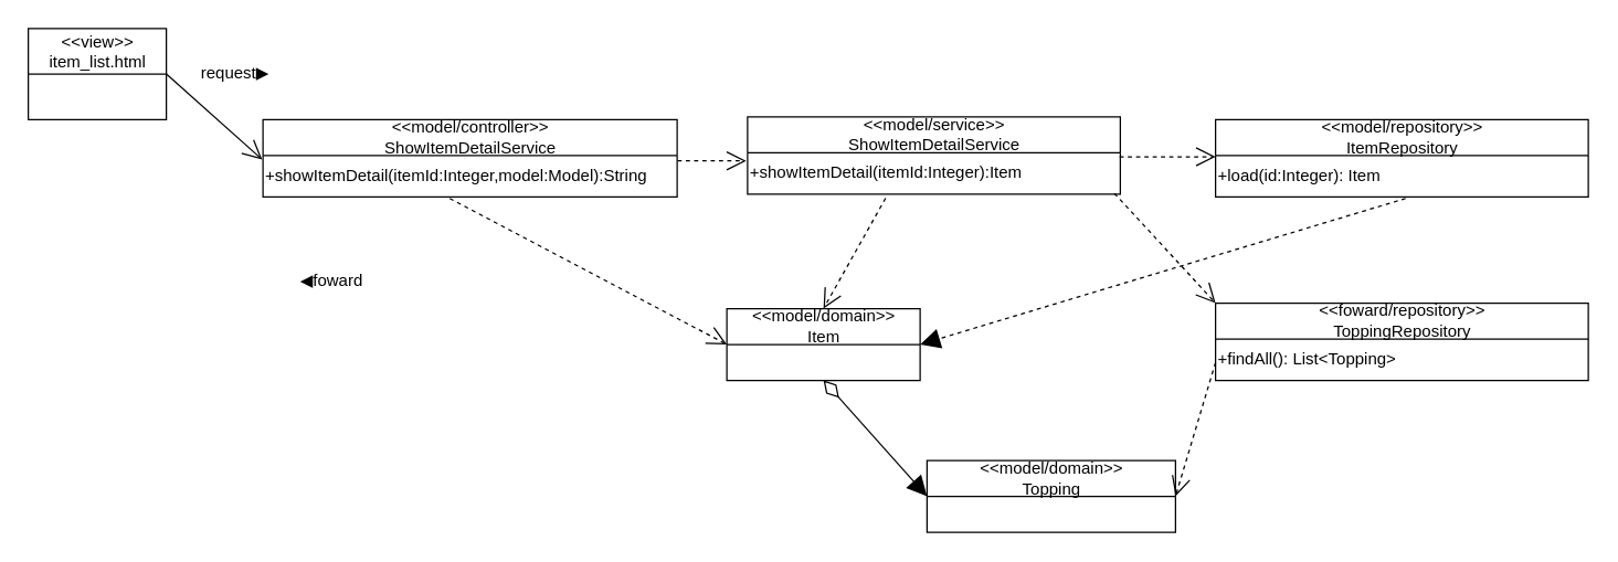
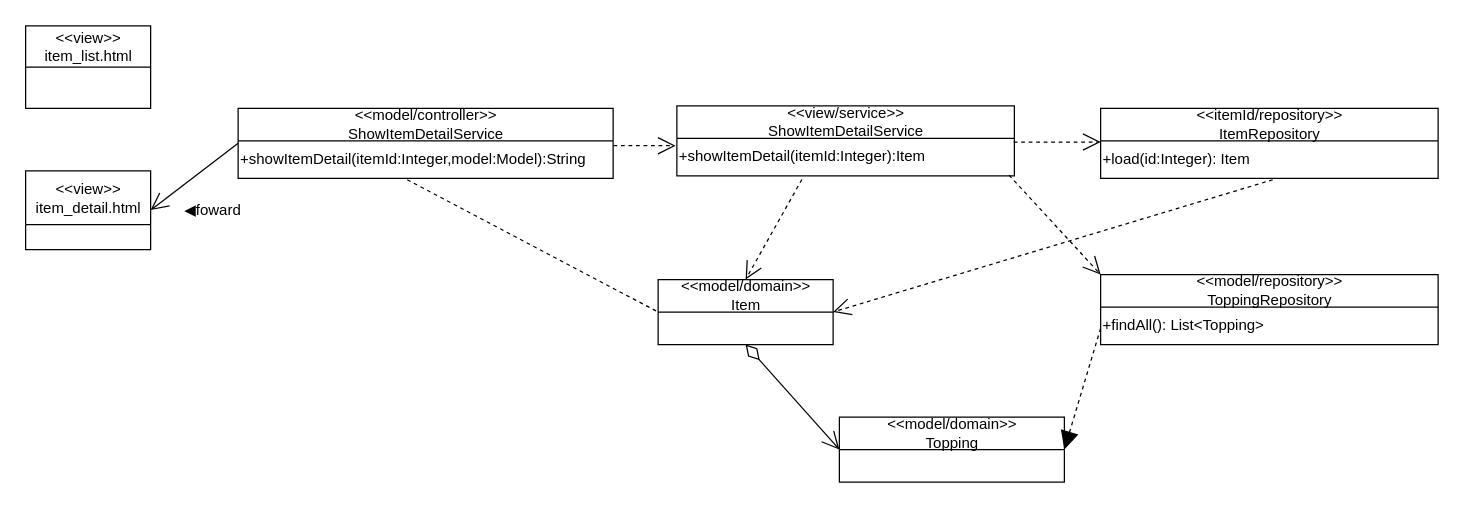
- <mxCell id="18" value="request▶" style="text;html=1;strokeColor=none;fillColor=none;align=center;verticalAlign=middle;whiteSpace=wrap;rounded=0;" vertex="1" parent="1"><mxGeometry x="130" y="38" width="80" height="30" as="geometry" /></mxCell>
- <mxCell id="11" value="" style="endArrow=open;endFill=1;endSize=12;html=1;rounded=0;exitX=1;exitY=0.5;exitDx=0;exitDy=0;entryX=-0.002;entryY=0.1;entryDx=0;entryDy=0;entryPerimeter=0;" edge="1" parent="1" source="9" target="8"><mxGeometry width="160" relative="1" as="geometry"><mxPoint x="140" y="-40.59" as="sourcePoint" /><mxPoint x="300" y="-40.59" as="targetPoint" /></mxGeometry></mxCell>
- <mxCell id="5" value="&amp;lt;&amp;lt;model/service&amp;gt;&amp;gt;&lt;br&gt;ShowItemDetailService" style="swimlane;fontStyle=0;childLayout=stackLayout;horizontal=1;startSize=26;fillColor=none;horizontalStack=0;resizeParent=1;resizeParentMax=0;resizeLast=0;collapsible=1;marginBottom=0;html=1;" vertex="1" parent="1"><mxGeometry x="541" y="84" width="270" height="56" as="geometry" /></mxCell>
+ <mxCell id="5" value="&amp;lt;&amp;lt;view/service&amp;gt;&amp;gt;&lt;br&gt;ShowItemDetailService" style="swimlane;fontStyle=0;childLayout=stackLayout;horizontal=1;startSize=26;fillColor=none;horizontalStack=0;resizeParent=1;resizeParentMax=0;resizeLast=0;collapsible=1;marginBottom=0;html=1;" vertex="1" parent="1"><mxGeometry x="541" y="84" width="270" height="56" as="geometry" /></mxCell>
- <mxCell id="3" value="&amp;lt;&amp;lt;model/repository&amp;gt;&amp;gt;&lt;br&gt;ItemRepository" style="swimlane;fontStyle=0;childLayout=stackLayout;horizontal=1;startSize=26;fillColor=none;horizontalStack=0;resizeParent=1;resizeParentMax=0;resizeLast=0;collapsible=1;marginBottom=0;html=1;" vertex="1" parent="1"><mxGeometry x="880" y="86" width="270" height="56" as="geometry" /></mxCell>
+ <mxCell id="3" value="&amp;lt;&amp;lt;itemId/repository&amp;gt;&amp;gt;&lt;br&gt;ItemRepository" style="swimlane;fontStyle=0;childLayout=stackLayout;horizontal=1;startSize=26;fillColor=none;horizontalStack=0;resizeParent=1;resizeParentMax=0;resizeLast=0;collapsible=1;marginBottom=0;html=1;" vertex="1" parent="1"><mxGeometry x="880" y="86" width="270" height="56" as="geometry" /></mxCell>
+ <mxCell id="12" value="" style="endArrow=open;endFill=1;endSize=12;html=1;rounded=0;exitX=0;exitY=0.5;exitDx=0;exitDy=0;entryX=1;entryY=0.5;entryDx=0;entryDy=0;" edge="1" parent="1" source="7" target="10"><mxGeometry width="160" relative="1" as="geometry"><mxPoint x="140" y="100.91" as="sourcePoint" /><mxPoint x="300" y="100.91" as="targetPoint" /></mxGeometry></mxCell>
+ <mxCell id="10" value="&amp;lt;&amp;lt;view&amp;gt;&amp;gt;&lt;br&gt;item_detail.html" style="swimlane;fontStyle=0;childLayout=stackLayout;horizontal=1;startSize=43;fillColor=none;horizontalStack=0;resizeParent=1;resizeParentMax=0;resizeLast=0;collapsible=1;marginBottom=0;html=1;" vertex="1" parent="1"><mxGeometry x="20" y="136" width="100" height="63" as="geometry" /></mxCell>
- <mxCell id="19" value="◀foward" style="text;html=1;strokeColor=none;fillColor=none;align=center;verticalAlign=middle;whiteSpace=wrap;rounded=0;" vertex="1" parent="1"><mxGeometry x="200" y="187.5" width="80" height="30" as="geometry" /></mxCell>
+ <mxCell id="19" value="◀foward" style="text;html=1;strokeColor=none;fillColor=none;align=center;verticalAlign=middle;whiteSpace=wrap;rounded=0;" vertex="1" parent="1"><mxGeometry x="130" y="152.5" width="80" height="30" as="geometry" /></mxCell>
- <mxCell id="20" value="&amp;lt;&amp;lt;foward/repository&amp;gt;&amp;gt;&lt;br&gt;ToppingRepository" style="swimlane;fontStyle=0;childLayout=stackLayout;horizontal=1;startSize=26;fillColor=none;horizontalStack=0;resizeParent=1;resizeParentMax=0;resizeLast=0;collapsible=1;marginBottom=0;html=1;" vertex="1" parent="1"><mxGeometry x="880" y="219" width="270" height="56" as="geometry" /></mxCell>
+ <mxCell id="20" value="&amp;lt;&amp;lt;model/repository&amp;gt;&amp;gt;&lt;br&gt;ToppingRepository" style="swimlane;fontStyle=0;childLayout=stackLayout;horizontal=1;startSize=26;fillColor=none;horizontalStack=0;resizeParent=1;resizeParentMax=0;resizeLast=0;collapsible=1;marginBottom=0;html=1;" vertex="1" parent="1"><mxGeometry x="880" y="219" width="270" height="56" as="geometry" /></mxCell>
- <mxCell id="17" value="" style="endArrow=block;endFill=1;endSize=12;html=1;rounded=0;dashed=1;exitX=0.51;exitY=1.04;exitDx=0;exitDy=0;exitPerimeter=0;entryX=1;entryY=0.5;entryDx=0;entryDy=0;" edge="1" parent="1" source="4" target="2"><mxGeometry width="160" relative="1" as="geometry"><mxPoint x="873" y="195" as="sourcePoint" /><mxPoint x="880" y="275" as="targetPoint" /><Array as="points" /></mxGeometry></mxCell>
+ <mxCell id="17" value="" style="endArrow=open;endFill=1;endSize=12;html=1;rounded=0;dashed=1;exitX=0.51;exitY=1.04;exitDx=0;exitDy=0;exitPerimeter=0;entryX=1;entryY=0.5;entryDx=0;entryDy=0;" edge="1" parent="1" source="4" target="2"><mxGeometry width="160" relative="1" as="geometry"><mxPoint x="873" y="195" as="sourcePoint" /><mxPoint x="880" y="275" as="targetPoint" /><Array as="points" /></mxGeometry></mxCell>
- <mxCell id="16" value="" style="endArrow=open;endFill=1;endSize=12;html=1;rounded=0;dashed=1;exitX=0.451;exitY=1.041;exitDx=0;exitDy=0;exitPerimeter=0;entryX=0;entryY=0.5;entryDx=0;entryDy=0;" edge="1" parent="1" source="8" target="2"><mxGeometry width="160" relative="1" as="geometry"><mxPoint x="350" y="213" as="sourcePoint" /><mxPoint x="510" y="213" as="targetPoint" /></mxGeometry></mxCell>
+ <mxCell id="16" value="" style="endArrow=none;endFill=1;endSize=12;html=1;rounded=0;dashed=1;exitX=0.451;exitY=1.041;exitDx=0;exitDy=0;exitPerimeter=0;entryX=0;entryY=0.5;entryDx=0;entryDy=0;" edge="1" parent="1" source="8" target="2"><mxGeometry width="160" relative="1" as="geometry"><mxPoint x="350" y="213" as="sourcePoint" /><mxPoint x="510" y="213" as="targetPoint" /></mxGeometry></mxCell>
- <mxCell id="25" value="" style="endArrow=block;html=1;endSize=12;startArrow=diamondThin;startSize=14;startFill=0;align=left;verticalAlign=bottom;rounded=0;entryX=0;entryY=0.5;entryDx=0;entryDy=0;exitX=0.5;exitY=1;exitDx=0;exitDy=0;" edge="1" parent="1" source="2" target="24"><mxGeometry x="-1" y="86" relative="1" as="geometry"><mxPoint x="380" y="323" as="sourcePoint" /><mxPoint x="605" y="403" as="targetPoint" /><mxPoint x="-50" y="16" as="offset" /></mxGeometry></mxCell>
+ <mxCell id="25" value="" style="endArrow=open;html=1;endSize=12;startArrow=diamondThin;startSize=14;startFill=0;align=left;verticalAlign=bottom;rounded=0;entryX=0;entryY=0.5;entryDx=0;entryDy=0;exitX=0.5;exitY=1;exitDx=0;exitDy=0;" edge="1" parent="1" source="2" target="24"><mxGeometry x="-1" y="86" relative="1" as="geometry"><mxPoint x="380" y="323" as="sourcePoint" /><mxPoint x="605" y="403" as="targetPoint" /><mxPoint x="-50" y="16" as="offset" /></mxGeometry></mxCell>
- <mxCell id="23" value="" style="endArrow=open;endFill=1;endSize=12;html=1;rounded=0;dashed=1;exitX=0;exitY=0.567;exitDx=0;exitDy=0;exitPerimeter=0;entryX=1;entryY=0.5;entryDx=0;entryDy=0;" edge="1" parent="1" source="21" target="24"><mxGeometry width="160" relative="1" as="geometry"><mxPoint x="789" y="262" as="sourcePoint" /><mxPoint x="890" y="342" as="targetPoint" /><Array as="points" /></mxGeometry></mxCell>
+ <mxCell id="23" value="" style="endArrow=block;endFill=1;endSize=12;html=1;rounded=0;dashed=1;exitX=0;exitY=0.567;exitDx=0;exitDy=0;exitPerimeter=0;entryX=1;entryY=0.5;entryDx=0;entryDy=0;" edge="1" parent="1" source="21" target="24"><mxGeometry width="160" relative="1" as="geometry"><mxPoint x="789" y="262" as="sourcePoint" /><mxPoint x="890" y="342" as="targetPoint" /><Array as="points" /></mxGeometry></mxCell>
